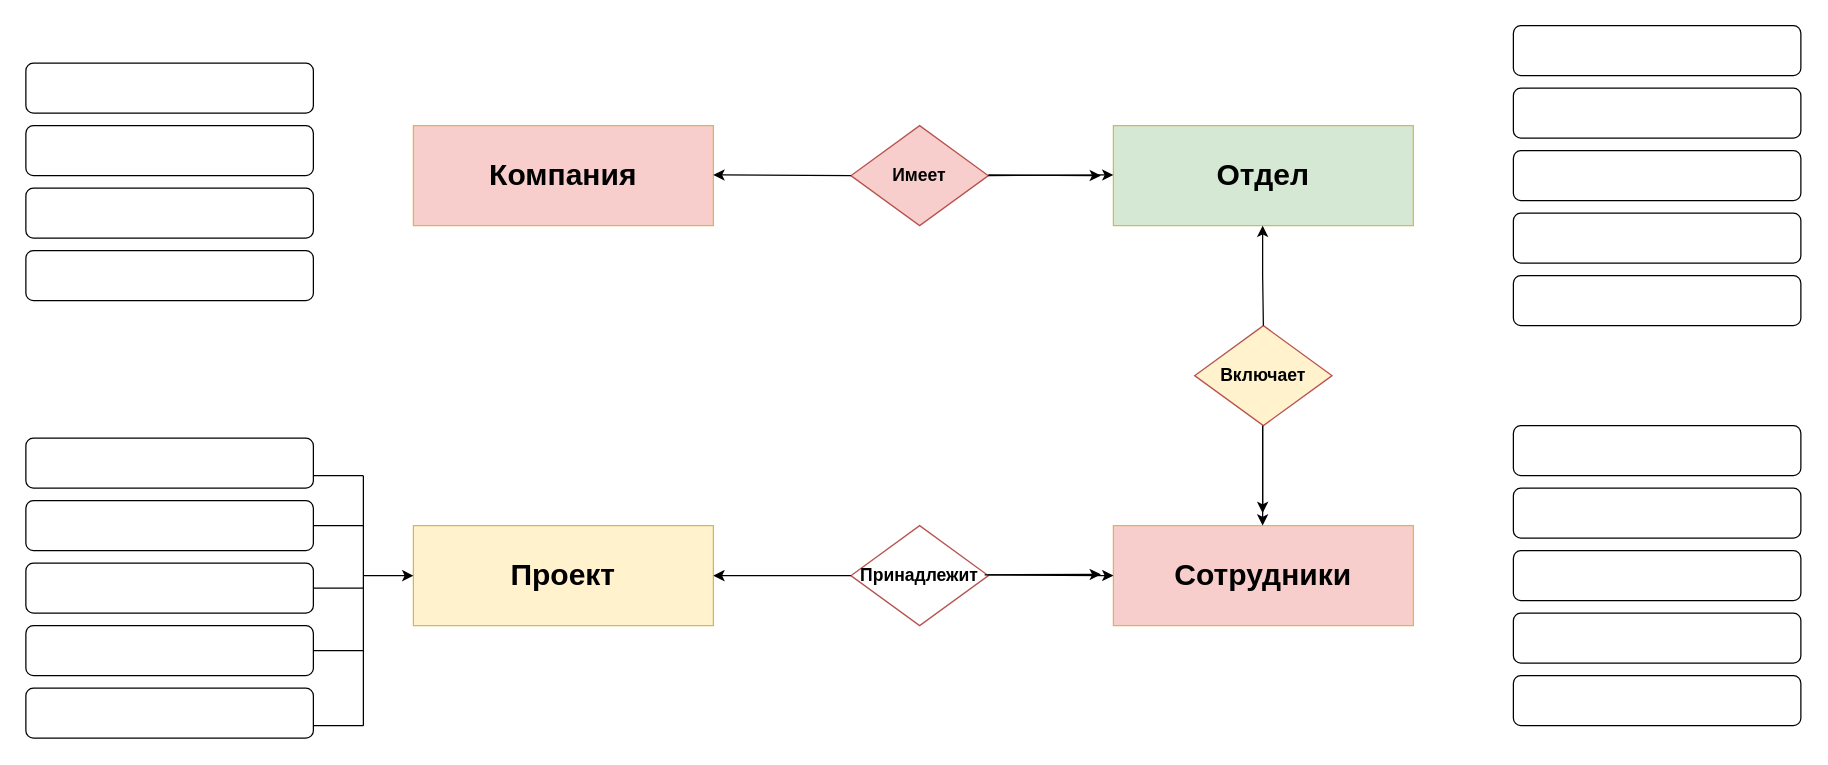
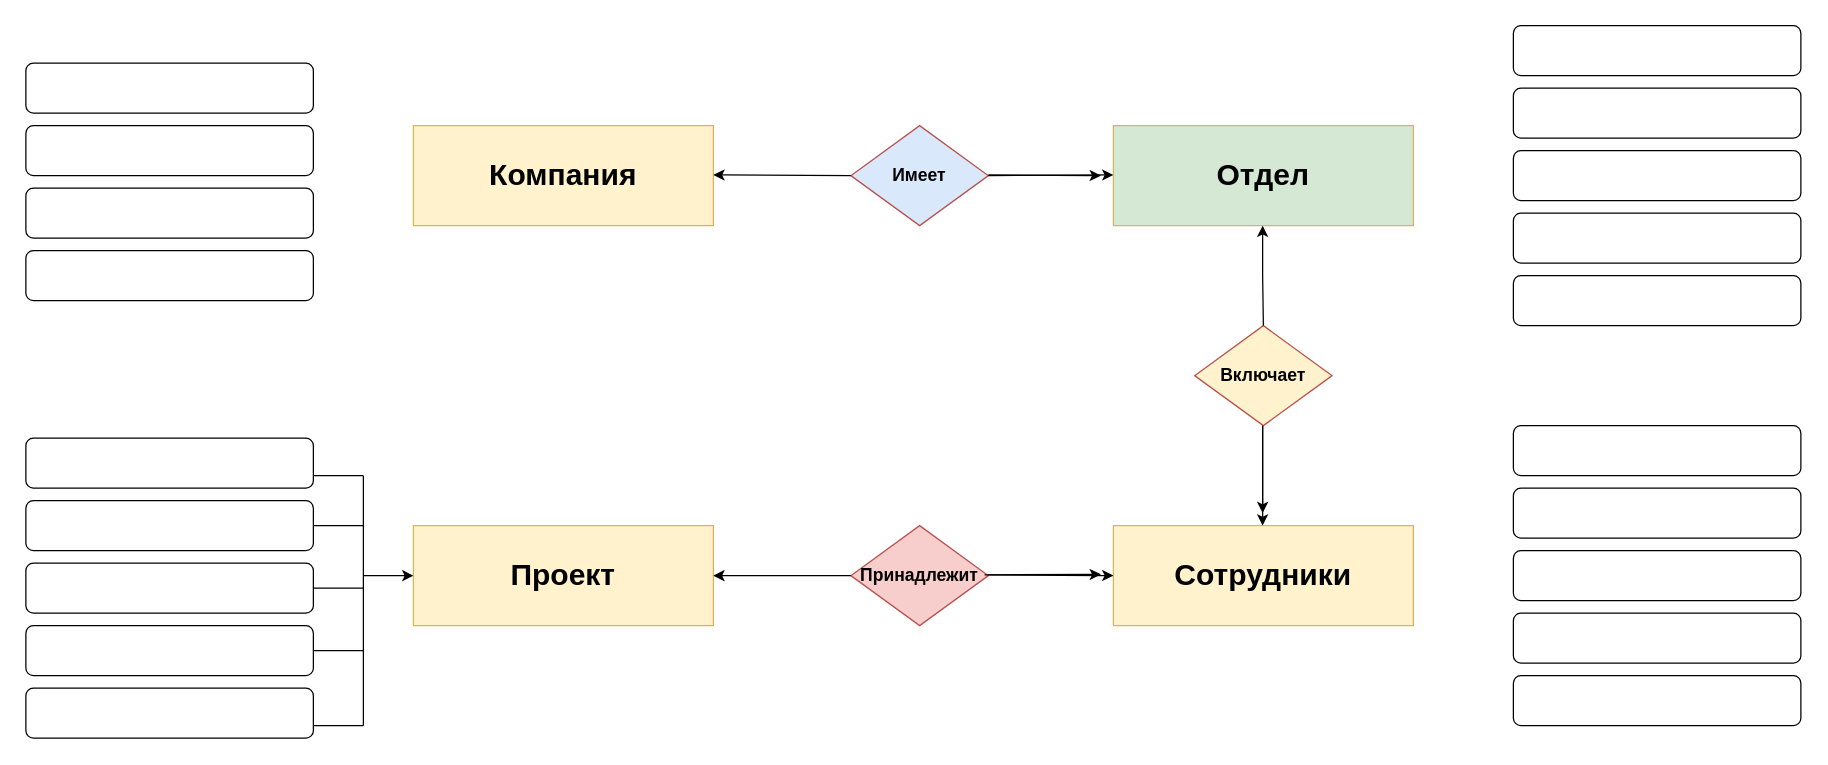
- <mxCell id="2" value="&lt;h1&gt;Компания&lt;/h1&gt;" style="rounded=0;whiteSpace=wrap;html=1;fillColor=#f8cecc;strokeColor=#d6b656;" vertex="1" parent="1"><mxGeometry x="330" y="100" width="240" height="80" as="geometry" /></mxCell>
+ <mxCell id="2" value="&lt;h1&gt;Компания&lt;/h1&gt;" style="rounded=0;whiteSpace=wrap;html=1;fillColor=#fff2cc;strokeColor=#d6b656;" vertex="1" parent="1"><mxGeometry x="330" y="100" width="240" height="80" as="geometry" /></mxCell>
- <mxCell id="6" value="&lt;h3&gt;Имеет&lt;/h3&gt;" style="rhombus;whiteSpace=wrap;html=1;fillColor=#f8cecc;strokeColor=#b85450;" vertex="1" parent="1"><mxGeometry x="680" y="100" width="110" height="80" as="geometry" /></mxCell>
+ <mxCell id="6" value="&lt;h3&gt;Имеет&lt;/h3&gt;" style="rhombus;whiteSpace=wrap;html=1;fillColor=#dae8fc;strokeColor=#b85450;" vertex="1" parent="1"><mxGeometry x="680" y="100" width="110" height="80" as="geometry" /></mxCell>
- <mxCell id="7" value="&lt;h3&gt;Принадлежит&lt;/h3&gt;" style="rhombus;whiteSpace=wrap;html=1;fillColor=#ffffff;strokeColor=#b85450;" vertex="1" parent="1"><mxGeometry x="680" y="420" width="110" height="80" as="geometry" /></mxCell>
+ <mxCell id="7" value="&lt;h3&gt;Принадлежит&lt;/h3&gt;" style="rhombus;whiteSpace=wrap;html=1;fillColor=#f8cecc;strokeColor=#b85450;" vertex="1" parent="1"><mxGeometry x="680" y="420" width="110" height="80" as="geometry" /></mxCell>
- <mxCell id="4" value="&lt;h1&gt;Сотрудники&lt;/h1&gt;" style="rounded=0;whiteSpace=wrap;html=1;fillColor=#f8cecc;strokeColor=#d6b656;" vertex="1" parent="1"><mxGeometry x="890" y="420" width="240" height="80" as="geometry" /></mxCell>
+ <mxCell id="4" value="&lt;h1&gt;Сотрудники&lt;/h1&gt;" style="rounded=0;whiteSpace=wrap;html=1;fillColor=#fff2cc;strokeColor=#d6b656;" vertex="1" parent="1"><mxGeometry x="890" y="420" width="240" height="80" as="geometry" /></mxCell>
